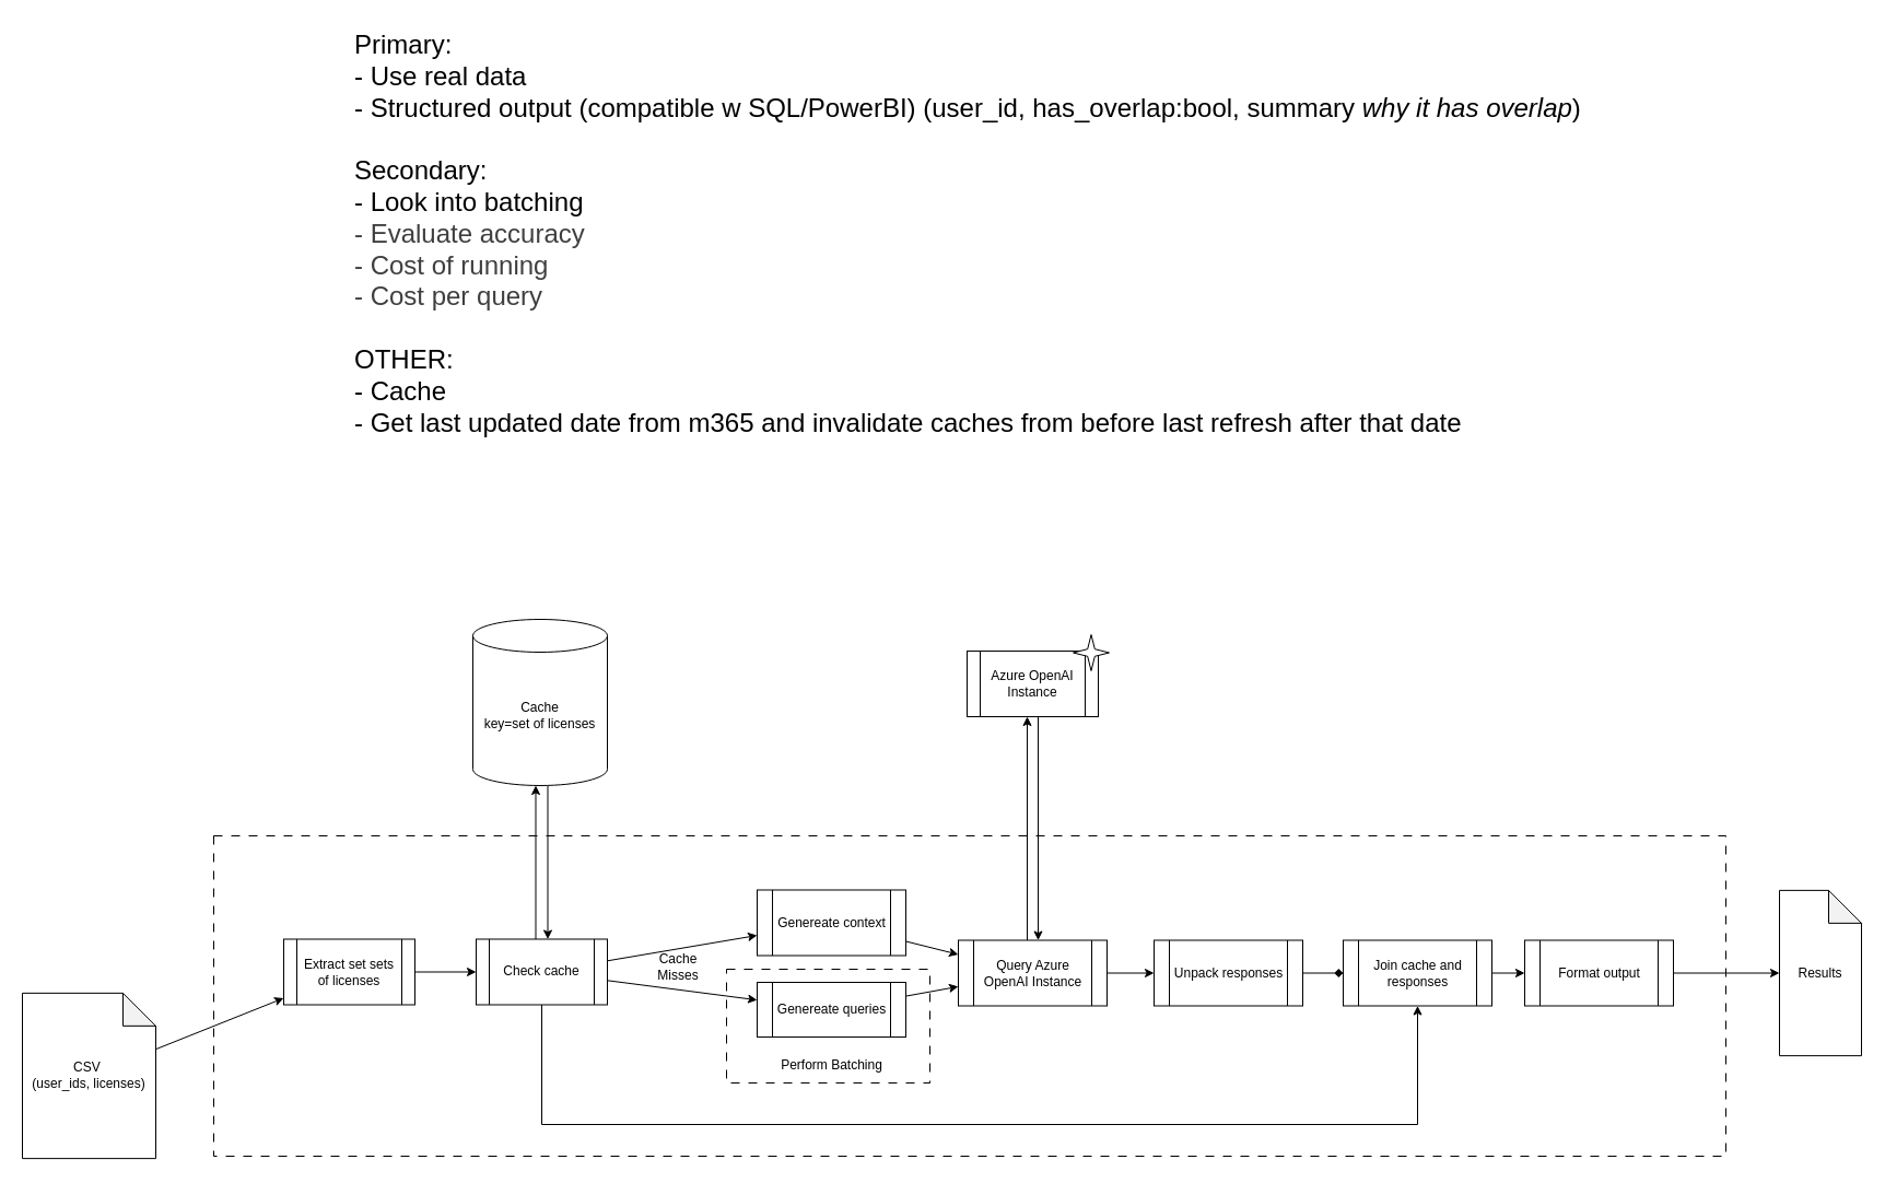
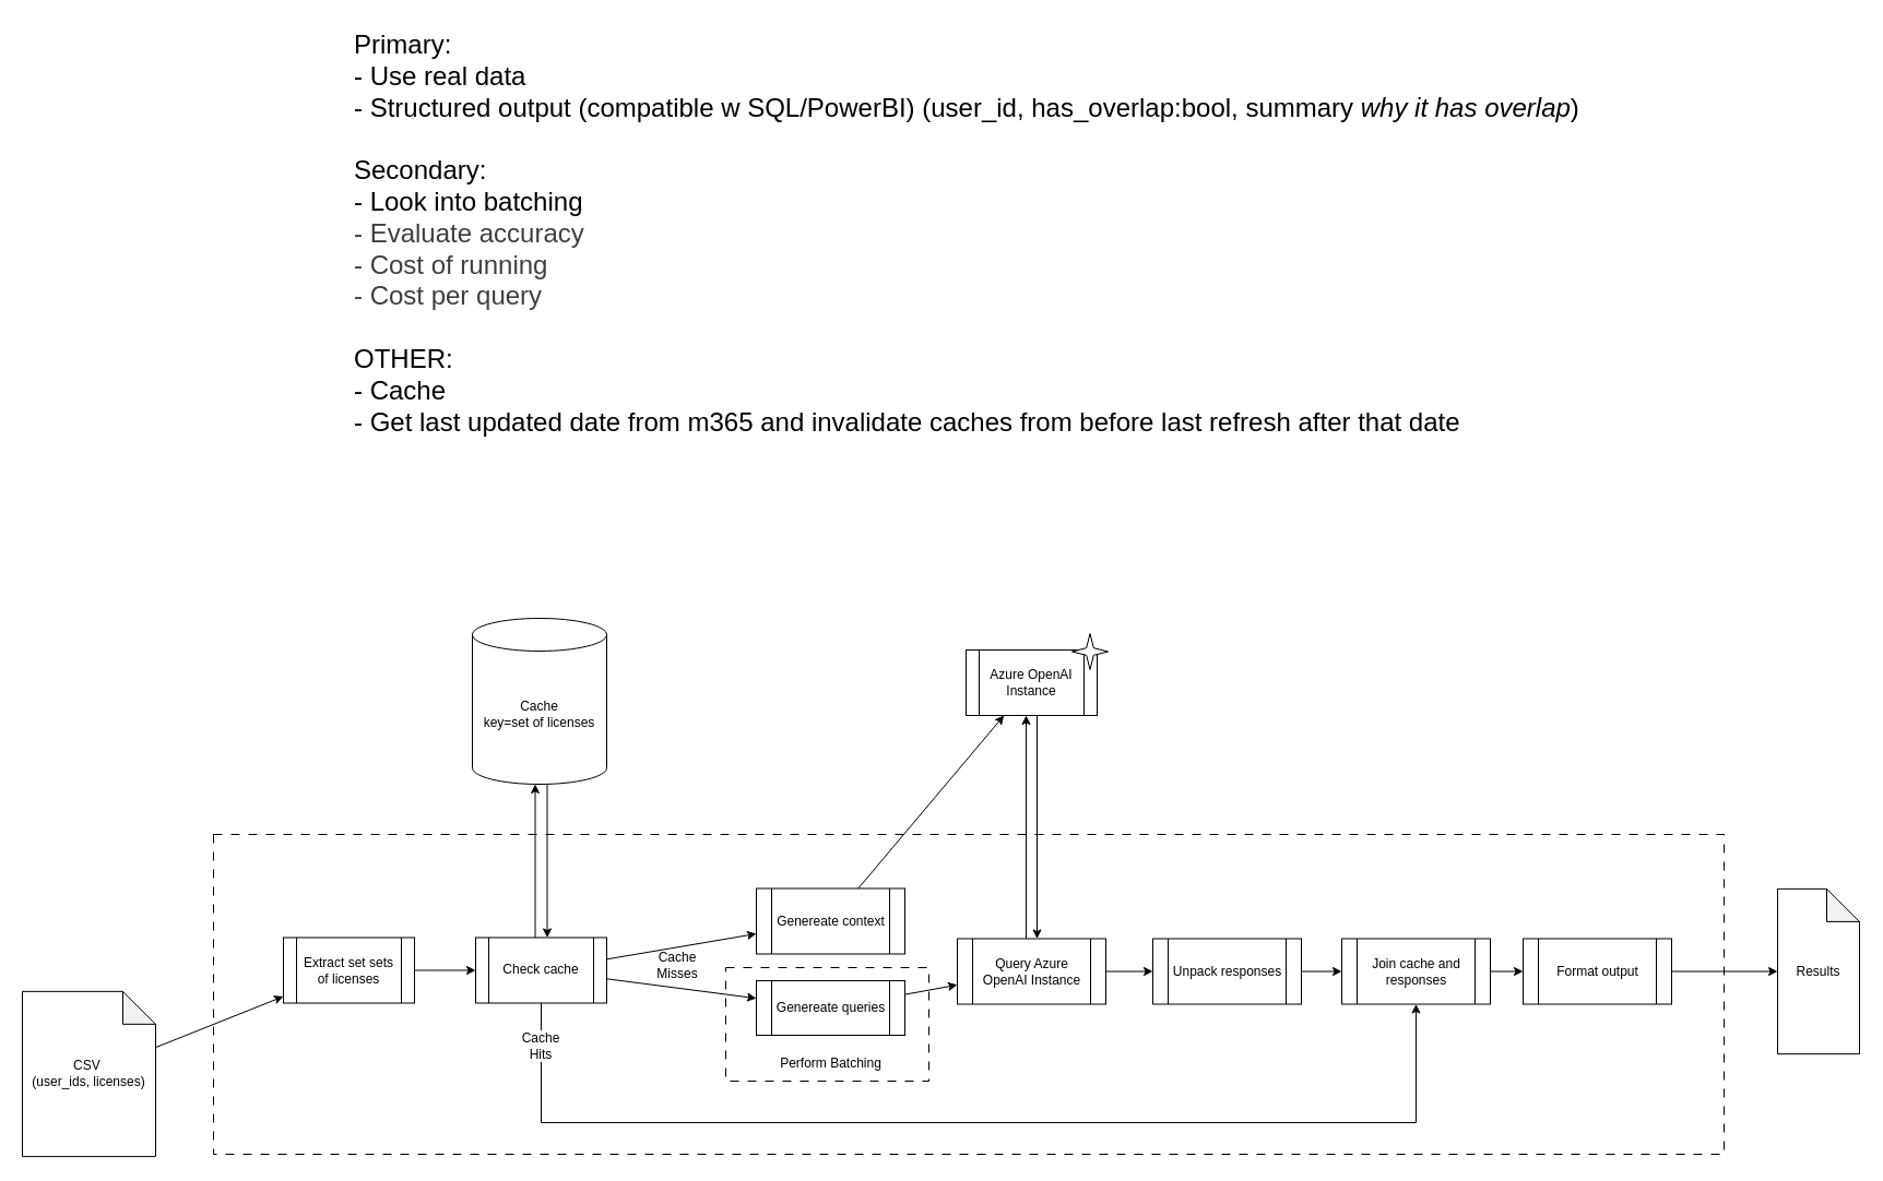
- <mxCell id="12" style="edgeStyle=none;html=1;" parent="1" source="13" target="16" edge="1"><mxGeometry relative="1" as="geometry" /></mxCell>
+ <mxCell id="12" style="edgeStyle=none;html=1;" parent="1" source="13" target="18" edge="1"><mxGeometry relative="1" as="geometry" /></mxCell>
- <mxCell id="22" style="edgeStyle=none;html=1;endArrow=diamond;" parent="1" source="23" target="30" edge="1"><mxGeometry relative="1" as="geometry" /></mxCell>
+ <mxCell id="22" style="edgeStyle=none;html=1;" parent="1" source="23" target="30" edge="1"><mxGeometry relative="1" as="geometry" /></mxCell>
+ <mxCell id="31" value="Cache Hits" style="text;html=1;align=center;verticalAlign=middle;whiteSpace=wrap;rounded=0;labelBackgroundColor=default;" parent="1" vertex="1"><mxGeometry x="465" y="943.25" width="60" height="30" as="geometry" /></mxCell>
